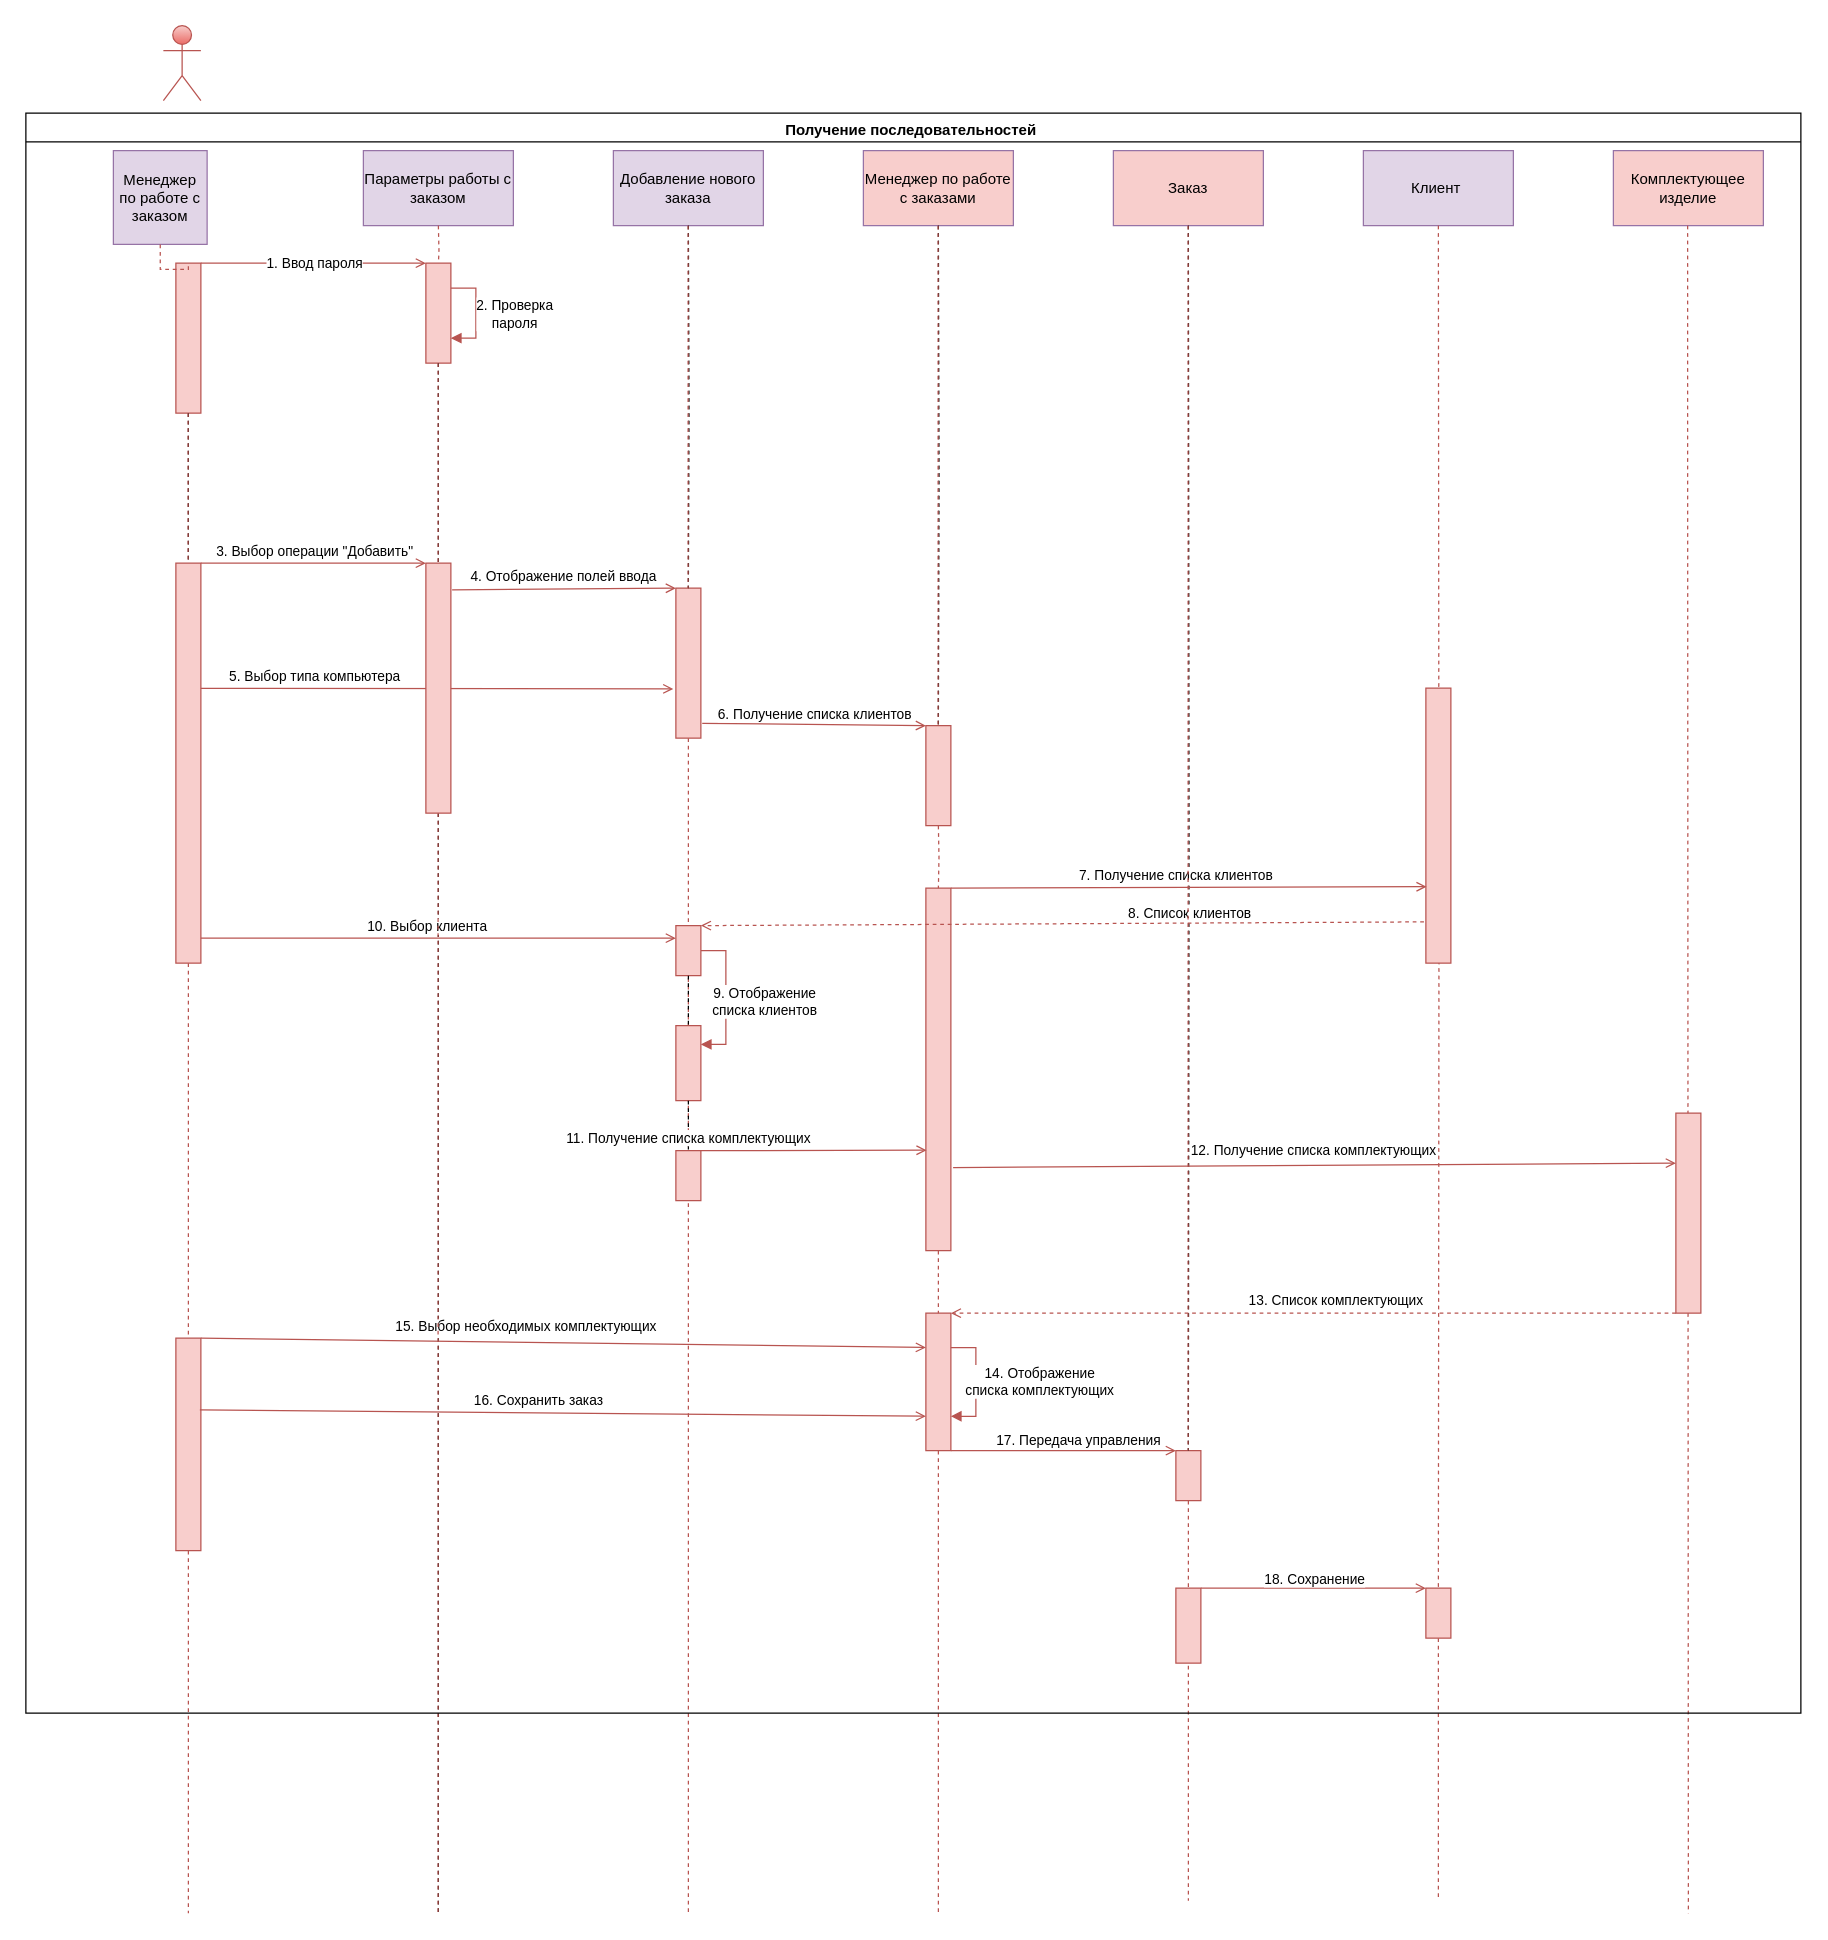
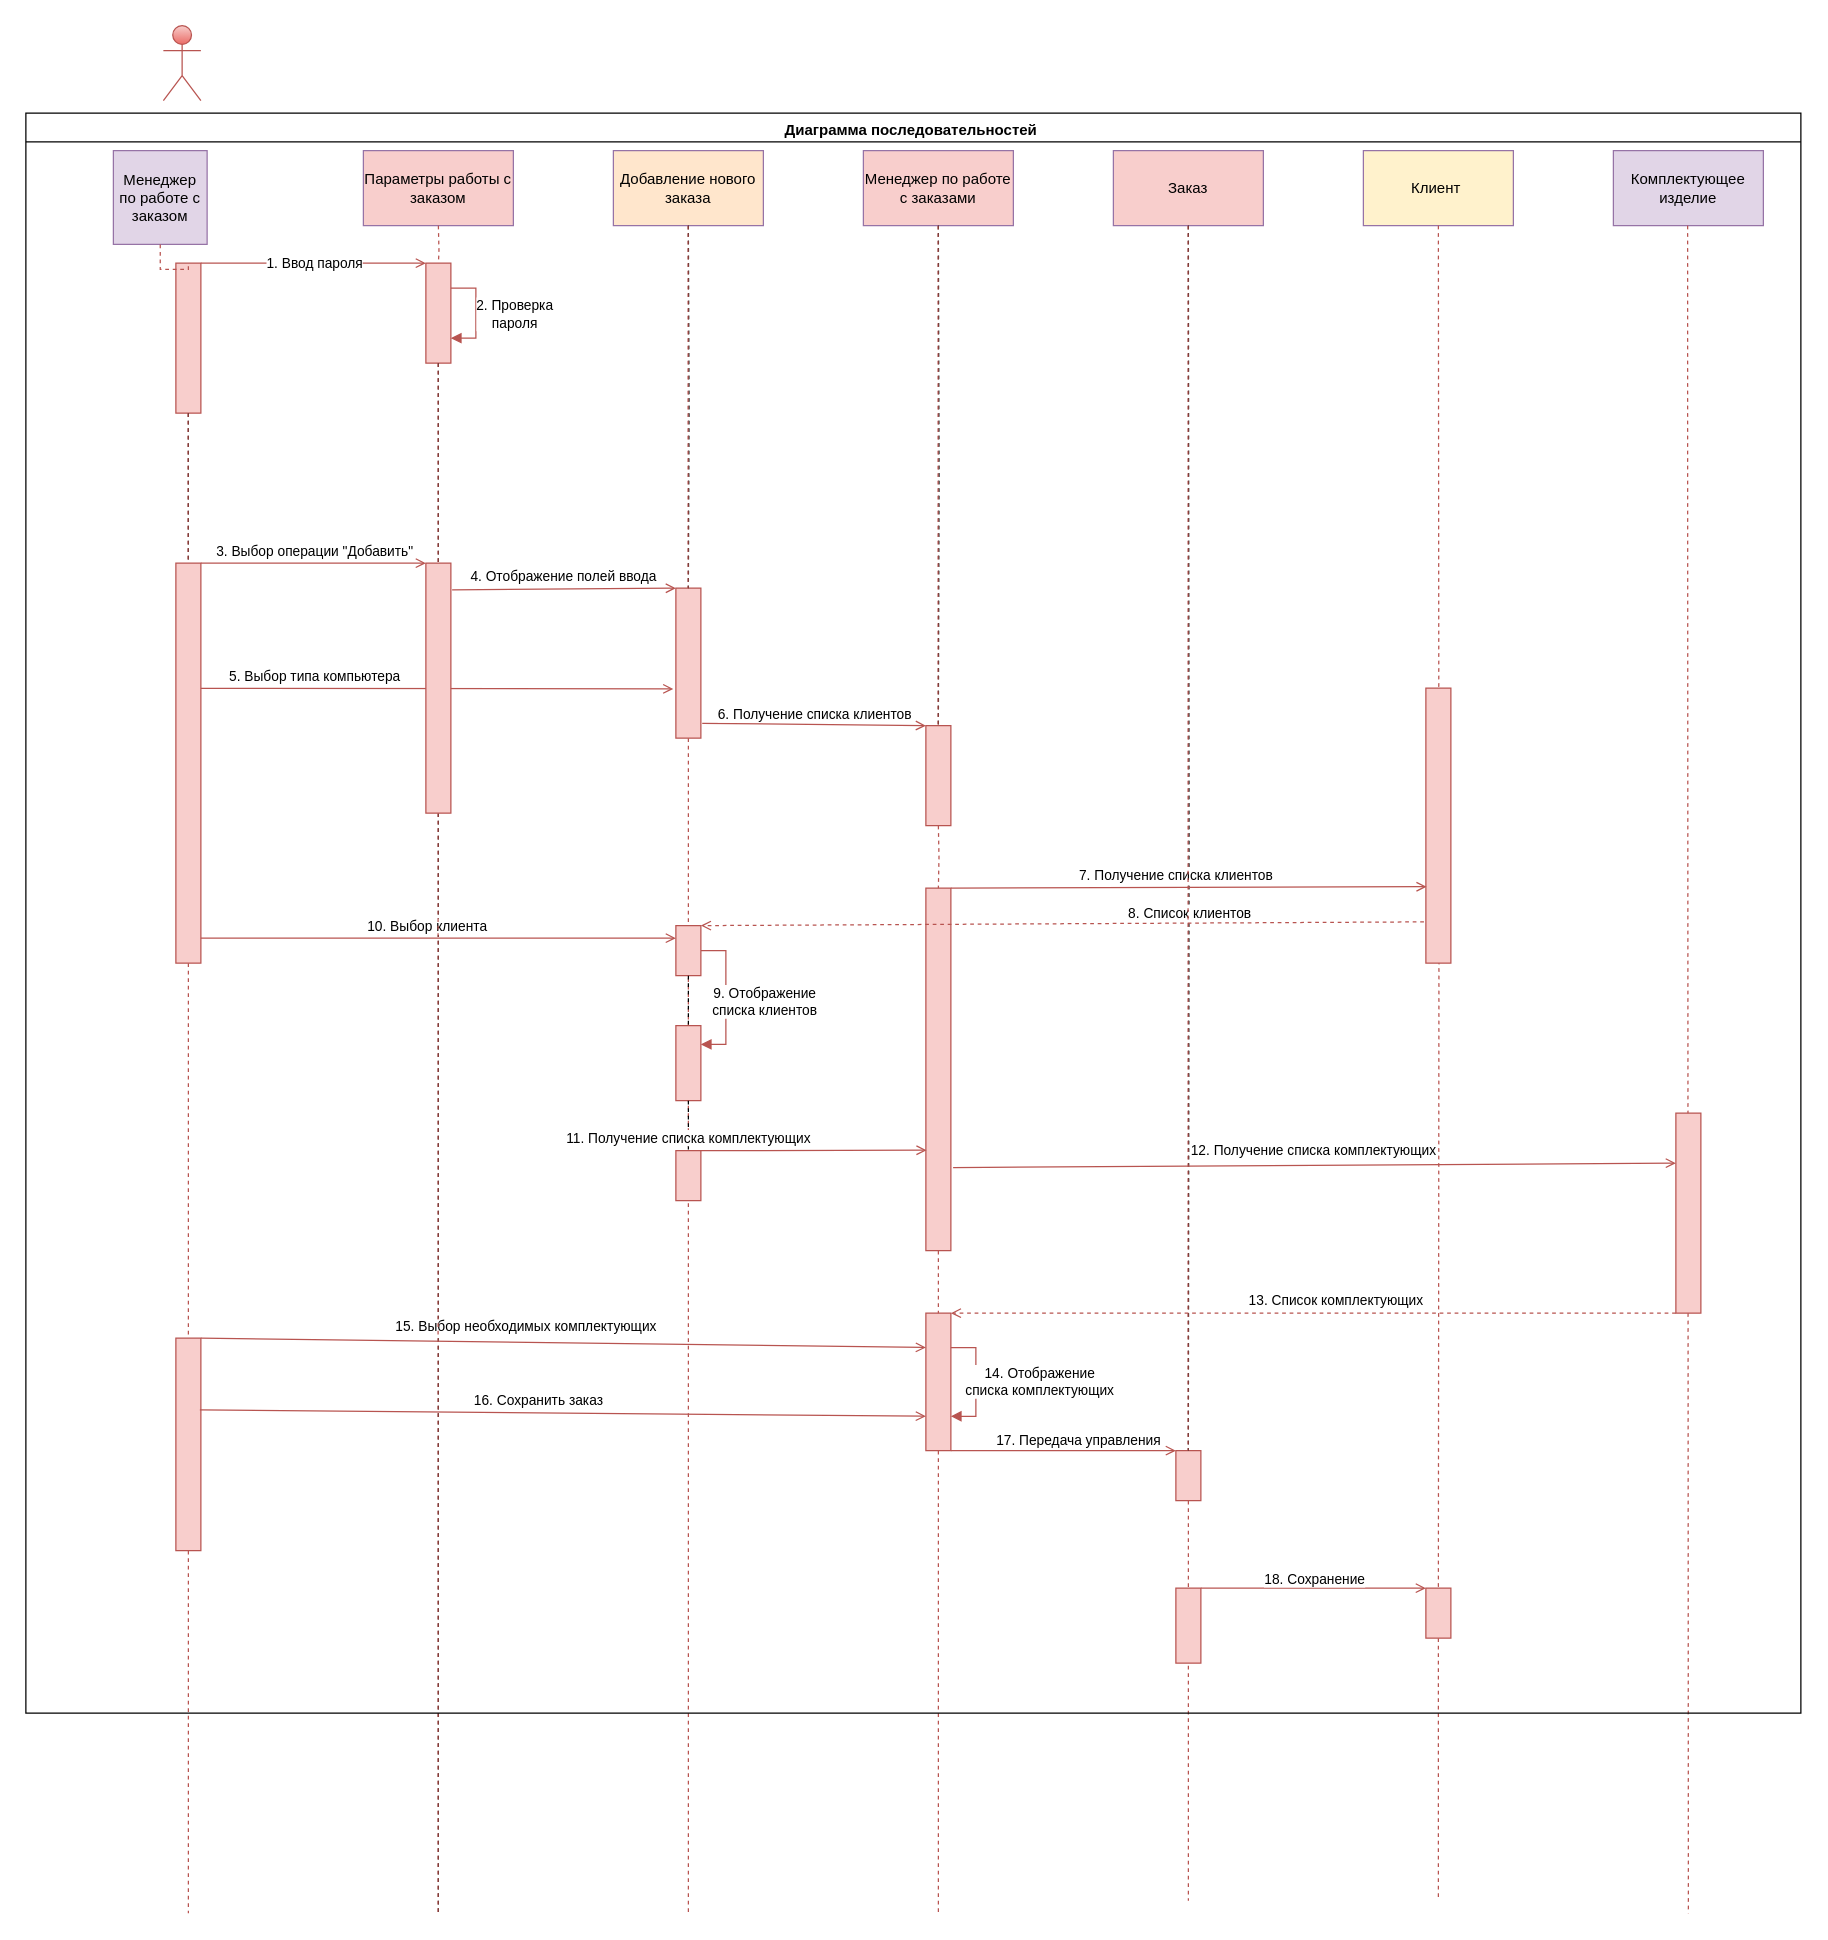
- <mxCell id="88" value="Получение последовательностей  &#10;" style="swimlane;fontColor=#000000;verticalAlign=top;" parent="1" vertex="1"><mxGeometry x="20" width="1420" height="1280" as="geometry" y="90"><mxRectangle x="-310" width="250" height="30" as="alternateBounds" /></mxGeometry></mxCell>
+ <mxCell id="88" value="Диаграмма последовательностей  &#10;" style="swimlane;fontColor=#000000;verticalAlign=top;" parent="1" vertex="1"><mxGeometry x="20" width="1420" height="1280" as="geometry" y="90"><mxRectangle x="-310" width="250" height="30" as="alternateBounds" /></mxGeometry></mxCell>
- <mxCell id="3" value="Параметры работы с заказом" style="rounded=0;whiteSpace=wrap;html=1;fillColor=#e1d5e7;strokeColor=#9673a6;fontColor=#000000;" parent="1" vertex="1"><mxGeometry x="290" y="120" width="120" height="60" as="geometry" /></mxCell>
+ <mxCell id="3" value="Параметры работы с заказом" style="rounded=0;whiteSpace=wrap;html=1;fillColor=#f8cecc;strokeColor=#9673a6;fontColor=#000000;" parent="1" vertex="1"><mxGeometry x="290" y="120" width="120" height="60" as="geometry" /></mxCell>
- <mxCell id="2" value="Добавление нового заказа" style="rounded=0;whiteSpace=wrap;html=1;fillColor=#e1d5e7;strokeColor=#9673a6;fontColor=#000000;" parent="1" vertex="1"><mxGeometry x="490" y="120" width="120" height="60" as="geometry" /></mxCell>
+ <mxCell id="2" value="Добавление нового заказа" style="rounded=0;whiteSpace=wrap;html=1;fillColor=#ffe6cc;strokeColor=#9673a6;fontColor=#000000;" parent="1" vertex="1"><mxGeometry x="490" y="120" width="120" height="60" as="geometry" /></mxCell>
- <mxCell id="8" value="Клиент&amp;nbsp;" style="rounded=0;whiteSpace=wrap;html=1;fillColor=#e1d5e7;strokeColor=#9673a6;fontColor=#000000;" parent="1" vertex="1"><mxGeometry x="1090" y="120" width="120" height="60" as="geometry" /></mxCell>
+ <mxCell id="8" value="Клиент&amp;nbsp;" style="rounded=0;whiteSpace=wrap;html=1;fillColor=#fff2cc;strokeColor=#9673a6;fontColor=#000000;" parent="1" vertex="1"><mxGeometry x="1090" y="120" width="120" height="60" as="geometry" /></mxCell>
- <mxCell id="9" value="Комплектующее изделие" style="rounded=0;whiteSpace=wrap;html=1;fillColor=#f8cecc;strokeColor=#9673a6;fontColor=#000000;" parent="1" vertex="1"><mxGeometry x="1290" y="120" width="120" height="60" as="geometry" /></mxCell>
+ <mxCell id="9" value="Комплектующее изделие" style="rounded=0;whiteSpace=wrap;html=1;fillColor=#e1d5e7;strokeColor=#9673a6;fontColor=#000000;" parent="1" vertex="1"><mxGeometry x="1290" y="120" width="120" height="60" as="geometry" /></mxCell>
